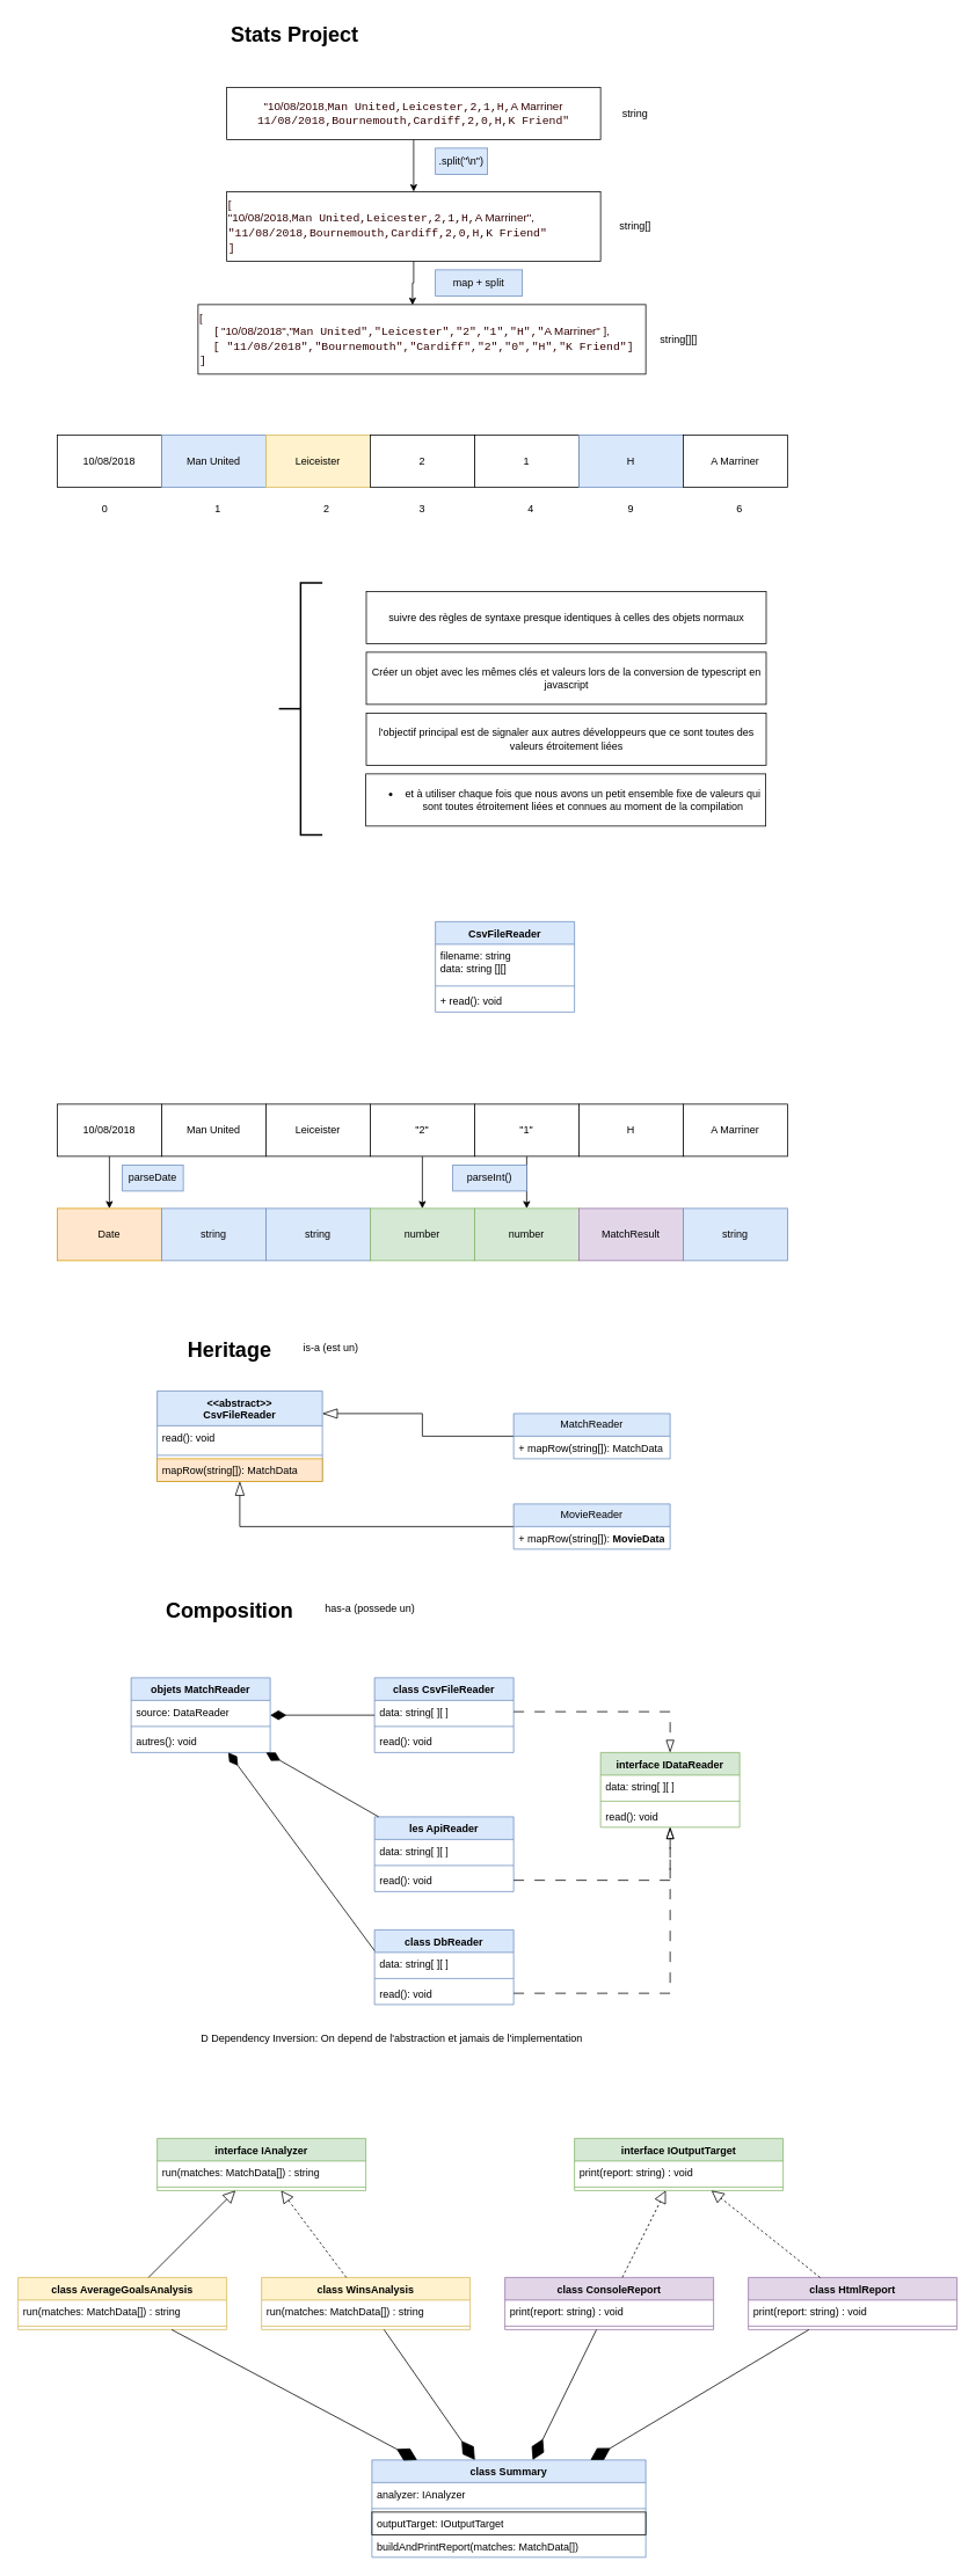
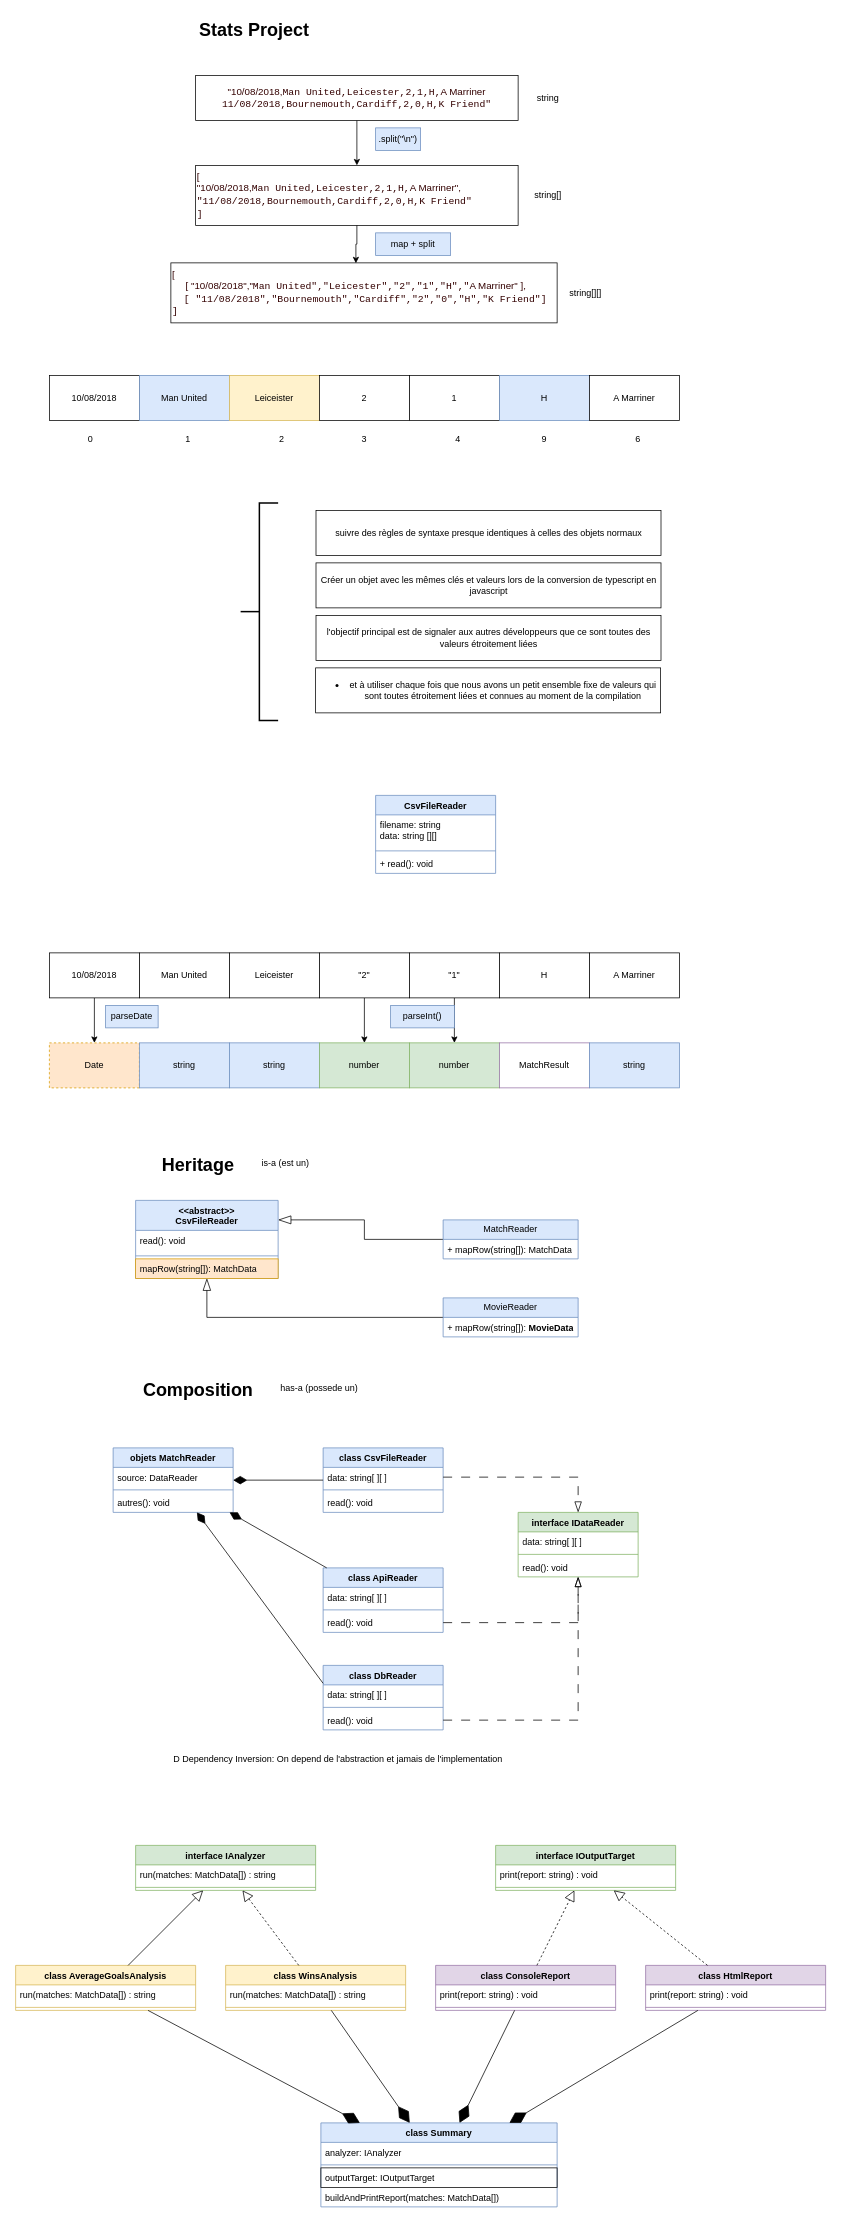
- <mxCell id="39" value="Date" style="rounded=0;whiteSpace=wrap;html=1;fillColor=#ffe6cc;strokeColor=#d79b00;" parent="1" vertex="1"><mxGeometry x="65" y="1390" width="120" height="60" as="geometry" /></mxCell>
+ <mxCell id="39" value="Date" style="rounded=0;whiteSpace=wrap;html=1;fillColor=#ffe6cc;strokeColor=#d79b00;dashed=1;" parent="1" vertex="1"><mxGeometry x="65" y="1390" width="120" height="60" as="geometry" /></mxCell>
- <mxCell id="44" value="MatchResult" style="rounded=0;whiteSpace=wrap;html=1;fillColor=#e1d5e7;strokeColor=#9673a6;" parent="1" vertex="1"><mxGeometry x="665" y="1390" width="120" height="60" as="geometry" /></mxCell>
+ <mxCell id="44" value="MatchResult" style="rounded=0;whiteSpace=wrap;html=1;fillColor=#ffffff;strokeColor=#9673a6;" parent="1" vertex="1"><mxGeometry x="665" y="1390" width="120" height="60" as="geometry" /></mxCell>
- <mxCell id="73" value="les ApiReader" style="swimlane;fontStyle=1;align=center;verticalAlign=top;childLayout=stackLayout;horizontal=1;startSize=26;horizontalStack=0;resizeParent=1;resizeParentMax=0;resizeLast=0;collapsible=1;marginBottom=0;whiteSpace=wrap;html=1;fillColor=#dae8fc;strokeColor=#6c8ebf;" parent="1" vertex="1"><mxGeometry x="430" y="2090" width="160" height="86" as="geometry" /></mxCell>
+ <mxCell id="73" value="class ApiReader" style="swimlane;fontStyle=1;align=center;verticalAlign=top;childLayout=stackLayout;horizontal=1;startSize=26;horizontalStack=0;resizeParent=1;resizeParentMax=0;resizeLast=0;collapsible=1;marginBottom=0;whiteSpace=wrap;html=1;fillColor=#dae8fc;strokeColor=#6c8ebf;" parent="1" vertex="1"><mxGeometry x="430" y="2090" width="160" height="86" as="geometry" /></mxCell>
